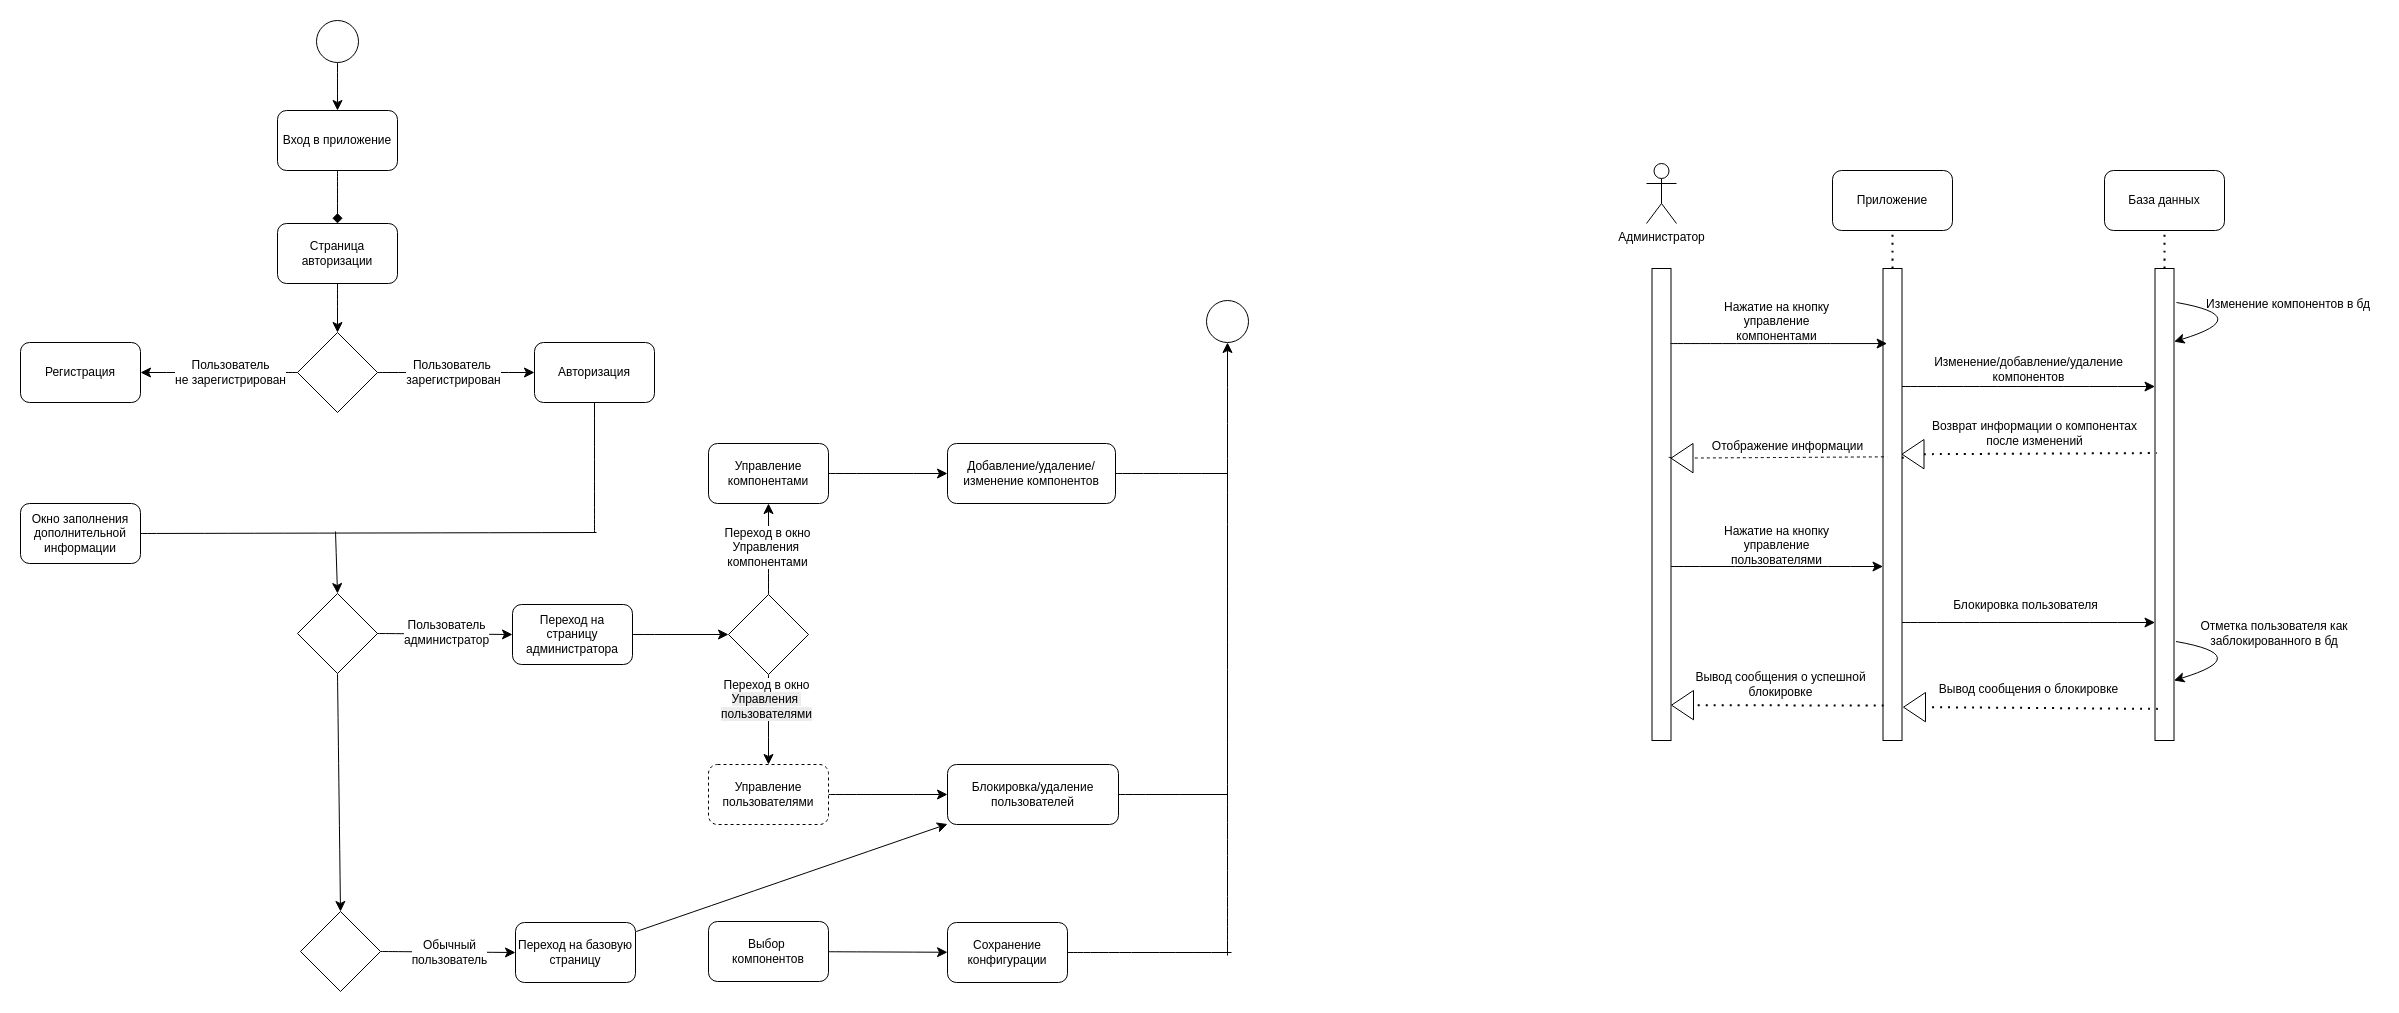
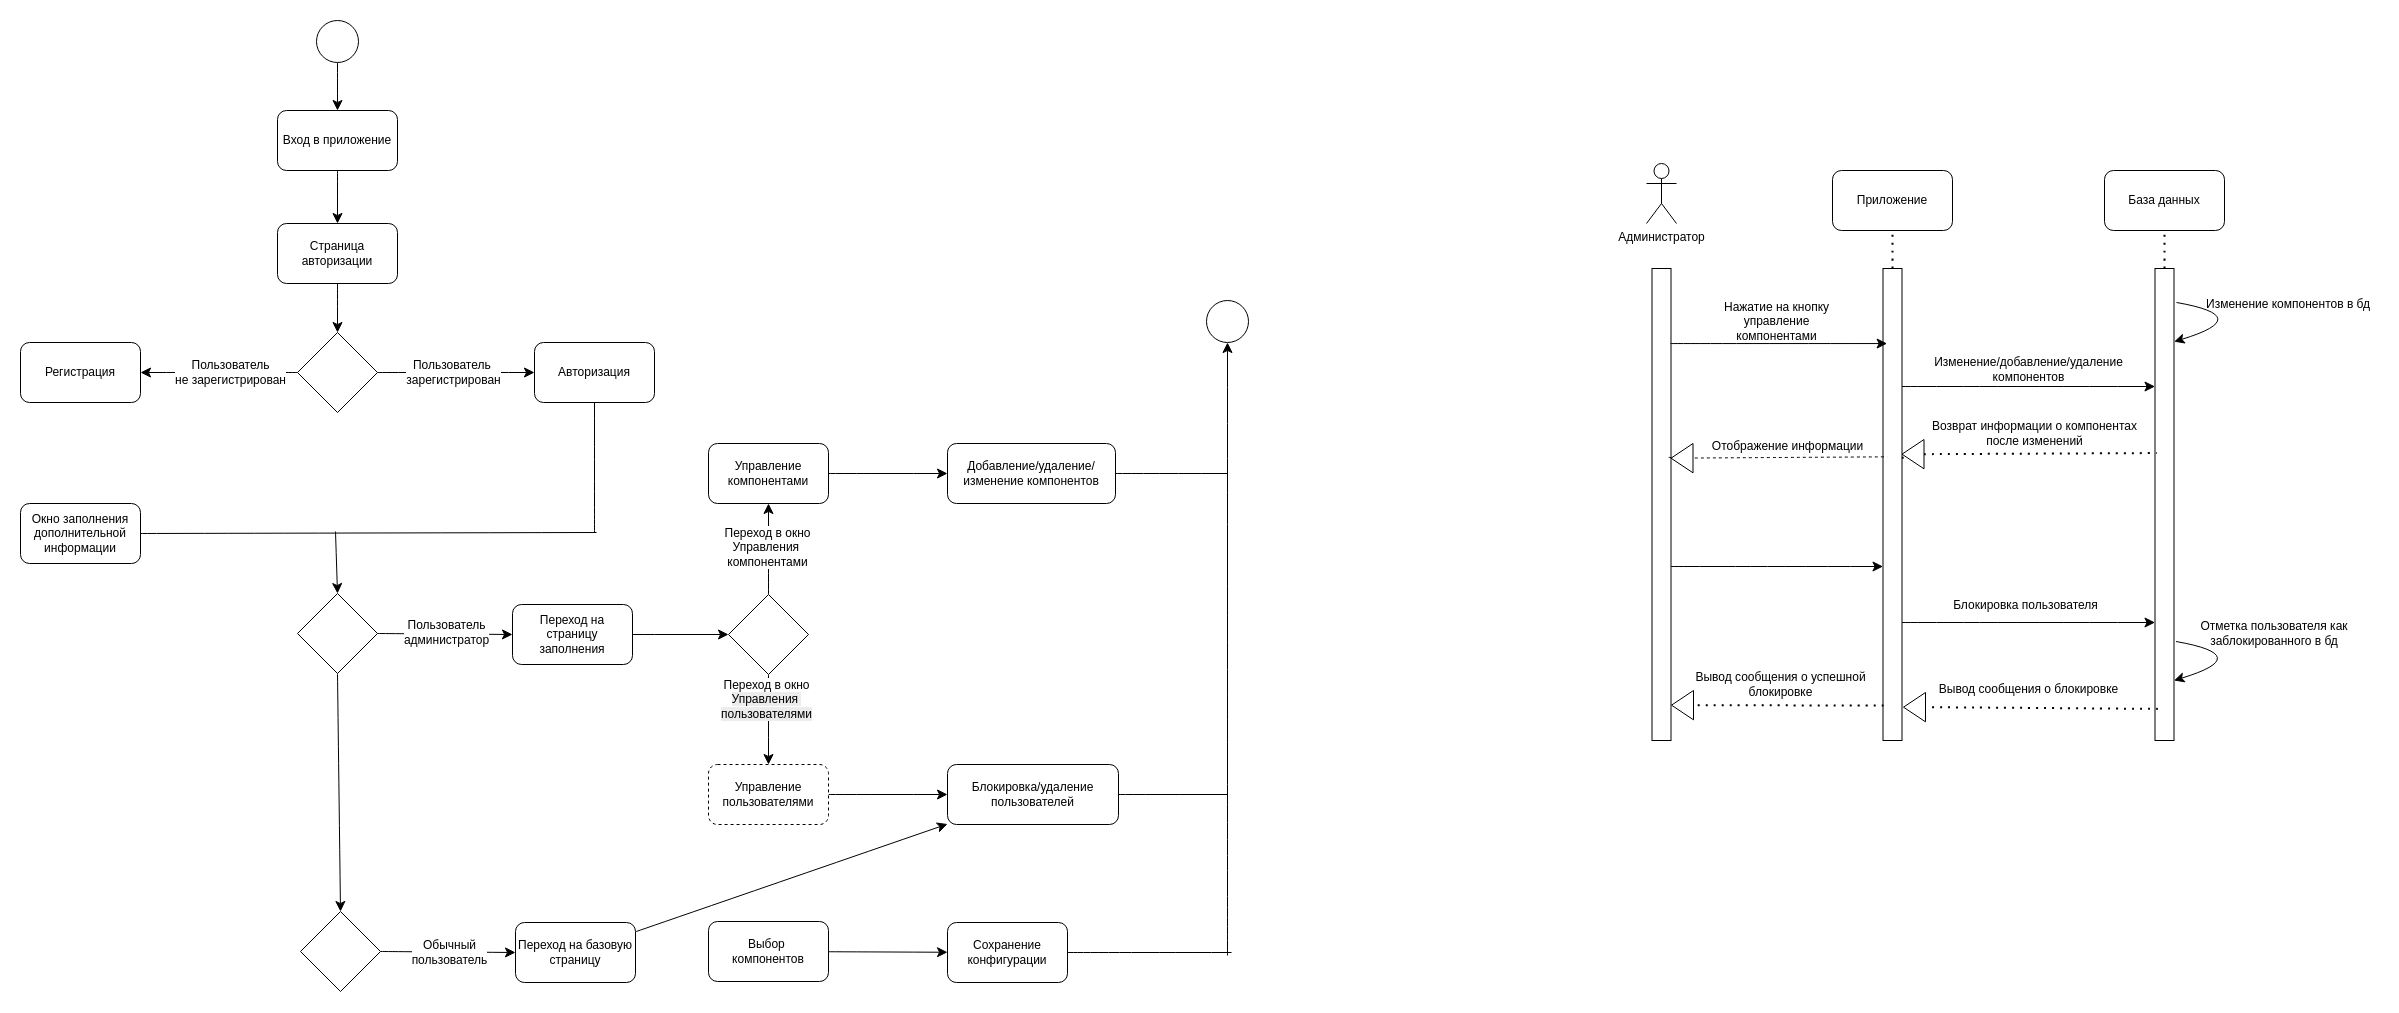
- <mxCell id="4" style="edgeStyle=none;curved=1;rounded=0;orthogonalLoop=1;jettySize=auto;html=1;entryX=0.5;entryY=0;entryDx=0;entryDy=0;fontSize=12;startSize=8;endSize=8;endArrow=diamond;" edge="1" parent="1" source="5" target="7"><mxGeometry relative="1" as="geometry" /></mxCell>
+ <mxCell id="4" style="edgeStyle=none;curved=1;rounded=0;orthogonalLoop=1;jettySize=auto;html=1;entryX=0.5;entryY=0;entryDx=0;entryDy=0;fontSize=12;startSize=8;endSize=8;" edge="1" parent="1" source="5" target="7"><mxGeometry relative="1" as="geometry" /></mxCell>
- <mxCell id="75" value="Нажатие на кнопку управление пользователями" style="text;html=1;align=center;verticalAlign=middle;whiteSpace=wrap;rounded=0;" vertex="1" parent="1"><mxGeometry x="1696" y="530" width="161" height="30" as="geometry" /></mxCell>
- <mxCell id="27" value="Переход на страницу администратора" style="rounded=1;whiteSpace=wrap;html=1;" vertex="1" parent="1"><mxGeometry x="512" y="604" width="120" height="60" as="geometry" /></mxCell>
+ <mxCell id="27" value="Переход на страницу заполнения" style="rounded=1;whiteSpace=wrap;html=1;" vertex="1" parent="1"><mxGeometry x="512" y="604" width="120" height="60" as="geometry" /></mxCell>
